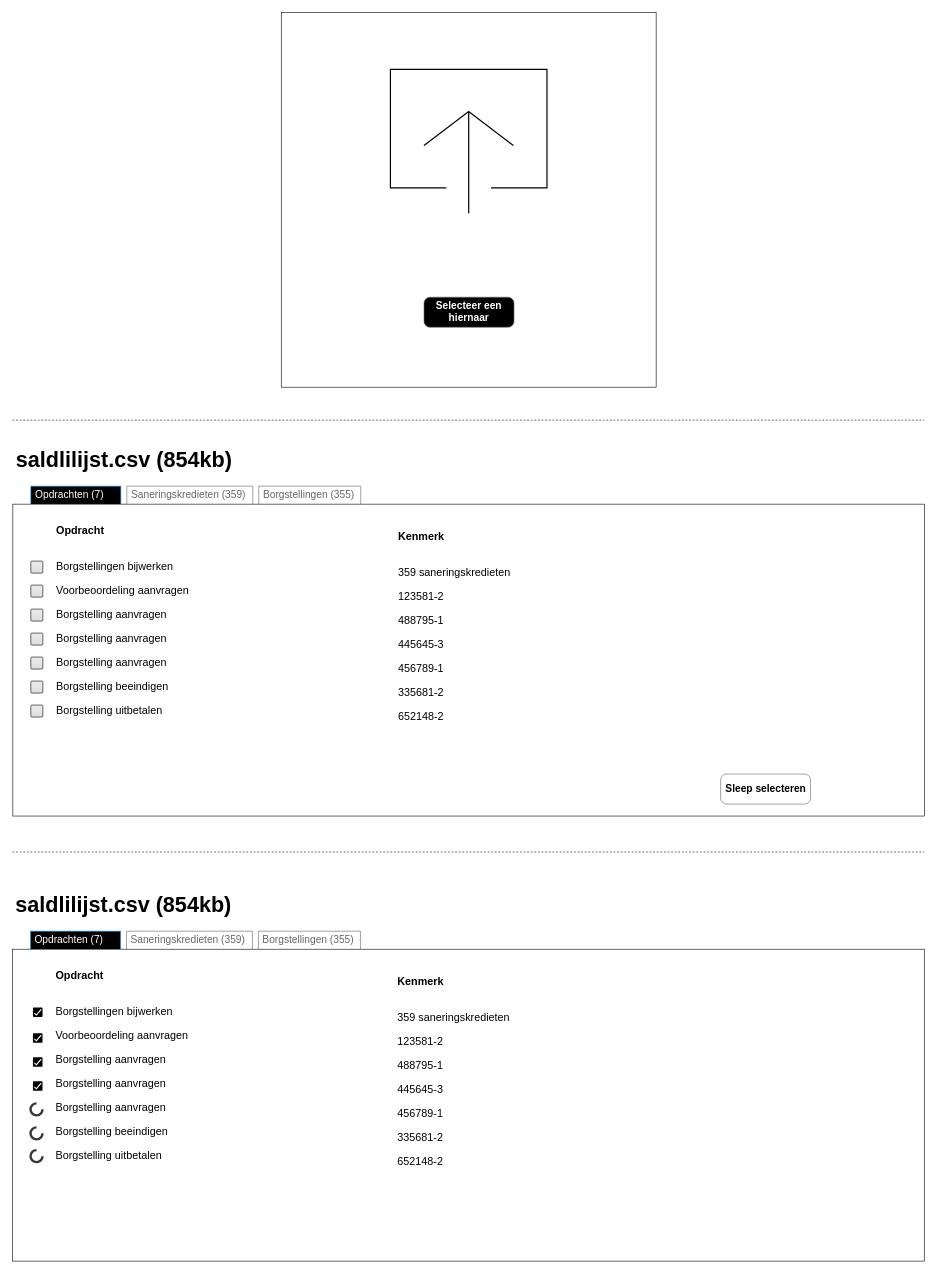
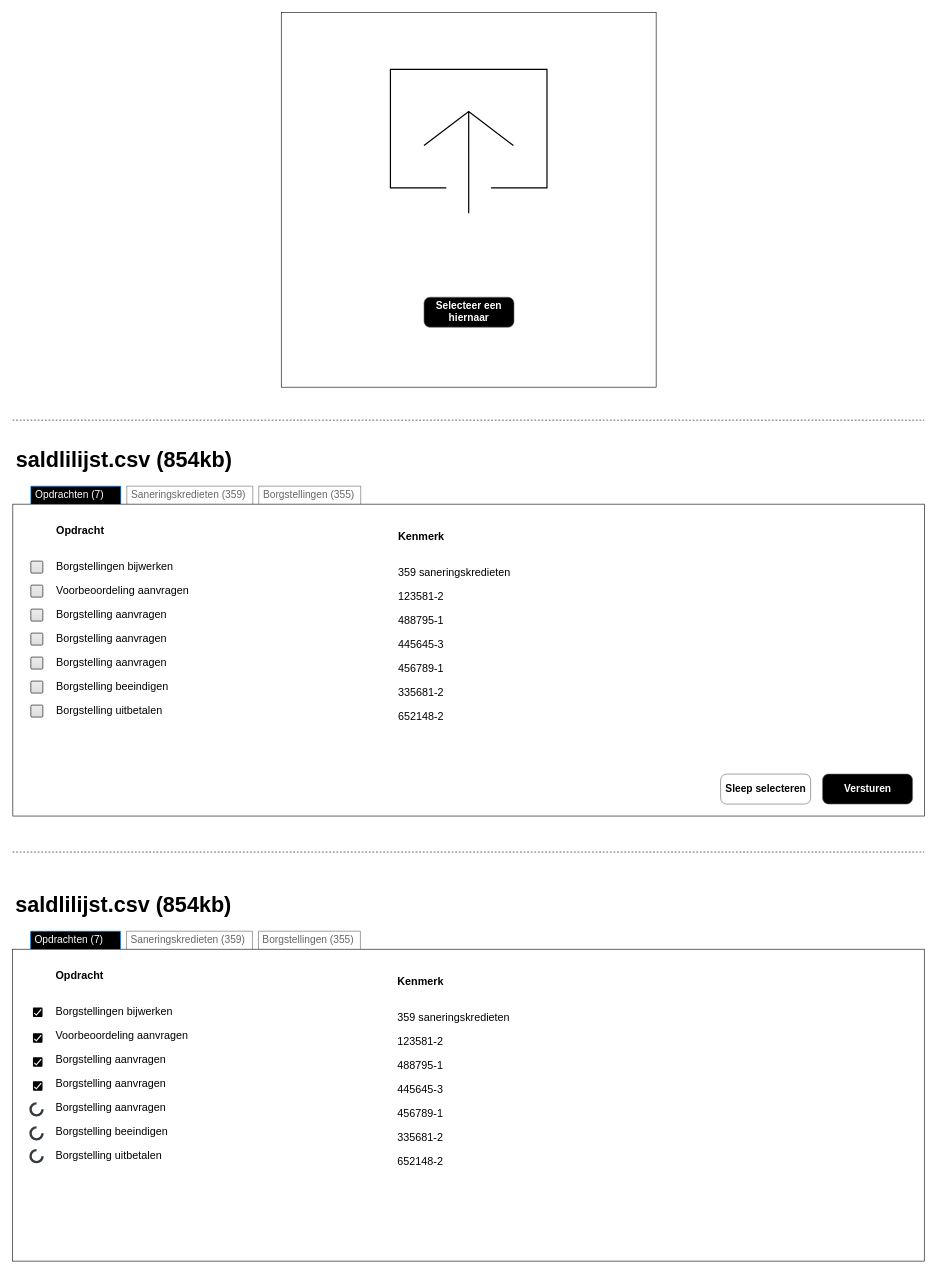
+ <mxCell id="46" value="Versturen" style="strokeWidth=1;shadow=0;dashed=0;align=center;html=1;shape=mxgraph.mockup.buttons.button;strokeColor=#666666;fontColor=#ffffff;mainText=;buttonStyle=round;fontSize=17;fontStyle=1;fillColor=#000000;whiteSpace=wrap;fontFamily=Helvetica;" parent="45" vertex="1"><mxGeometry x="170" width="150" height="50" as="geometry" /></mxCell>
